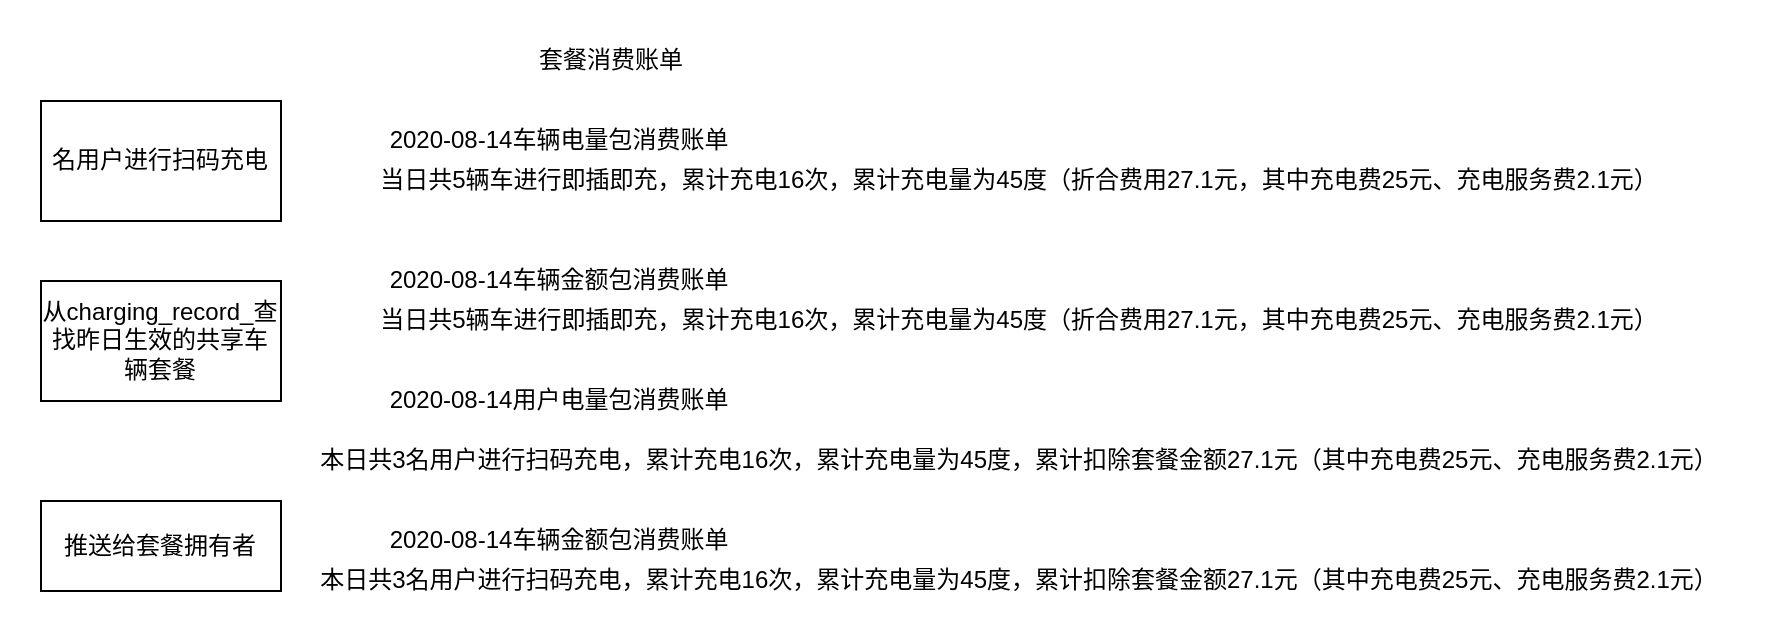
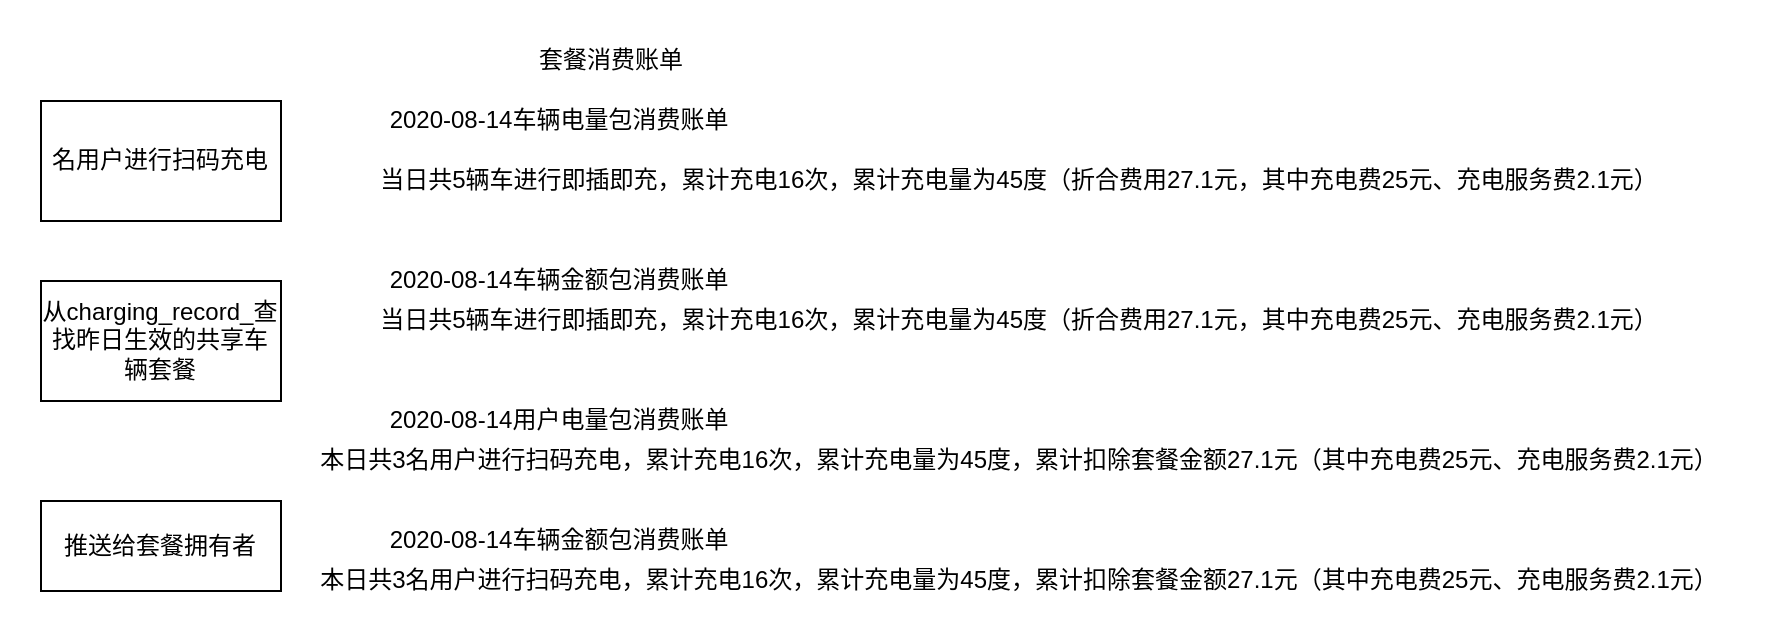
- <mxCell id="6" value="2020-08-14车辆电量包消费账单" style="text;html=1;align=center;verticalAlign=middle;resizable=0;points=[];autosize=1;" vertex="1" parent="1"><mxGeometry x="184" y="60" width="190" height="20" as="geometry" /></mxCell>
+ <mxCell id="6" value="2020-08-14车辆电量包消费账单" style="text;html=1;align=center;verticalAlign=middle;resizable=0;points=[];autosize=1;" vertex="1" parent="1"><mxGeometry x="184" y="50" width="190" height="20" as="geometry" /></mxCell>
- <mxCell id="10" value="2020-08-14用户电量包消费账单" style="text;html=1;align=center;verticalAlign=middle;resizable=0;points=[];autosize=1;" vertex="1" parent="1"><mxGeometry x="184" y="190" width="190" height="20" as="geometry" /></mxCell>
+ <mxCell id="10" value="2020-08-14用户电量包消费账单" style="text;html=1;align=center;verticalAlign=middle;resizable=0;points=[];autosize=1;" vertex="1" parent="1"><mxGeometry x="184" y="200" width="190" height="20" as="geometry" /></mxCell>
